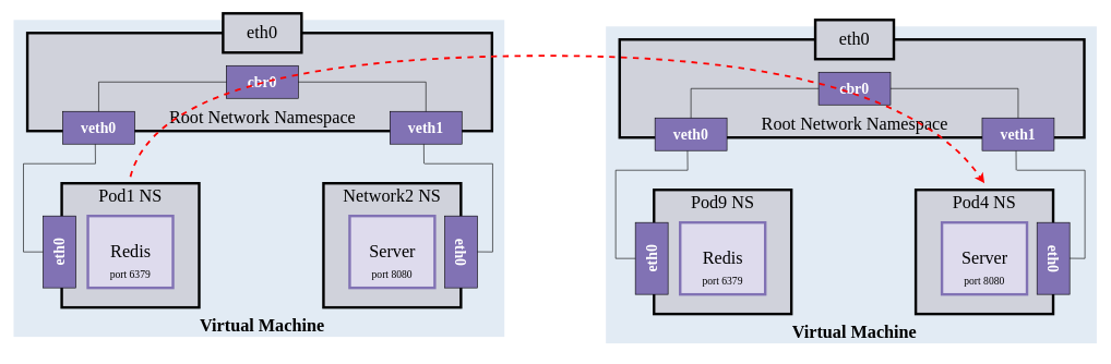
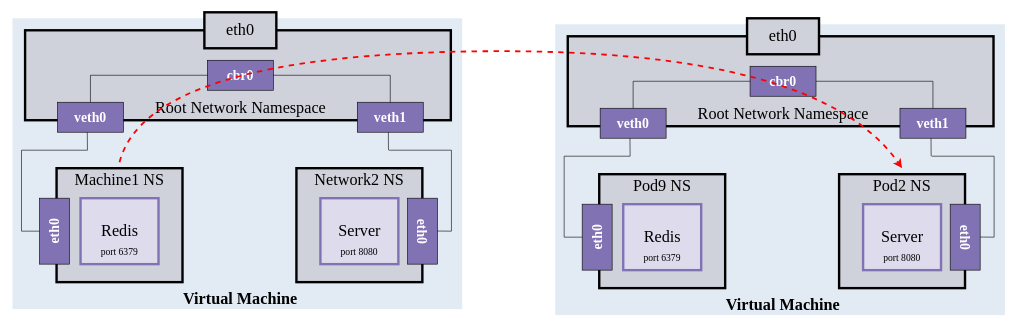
- <mxCell id="6" value="Pod1 NS" style="text;html=1;strokeColor=none;fillColor=none;align=center;verticalAlign=middle;whiteSpace=wrap;rounded=0;fontSize=27;fontFamily=Comic Sans MS;" parent="4" vertex="1"><mxGeometry width="227" height="60" as="geometry" /></mxCell>
+ <mxCell id="6" value="Machine1 NS" style="text;html=1;strokeColor=none;fillColor=none;align=center;verticalAlign=middle;whiteSpace=wrap;rounded=0;fontSize=27;fontFamily=Comic Sans MS;" parent="4" vertex="1"><mxGeometry width="227" height="60" as="geometry" /></mxCell>
- <mxCell id="47" value="Pod4 NS" style="text;html=1;strokeColor=none;fillColor=none;align=center;verticalAlign=middle;whiteSpace=wrap;rounded=0;fontSize=27;fontFamily=Comic Sans MS;" vertex="1" parent="45"><mxGeometry width="227" height="60" as="geometry" /></mxCell>
+ <mxCell id="47" value="Pod2 NS" style="text;html=1;strokeColor=none;fillColor=none;align=center;verticalAlign=middle;whiteSpace=wrap;rounded=0;fontSize=27;fontFamily=Comic Sans MS;" vertex="1" parent="45"><mxGeometry width="227" height="60" as="geometry" /></mxCell>
